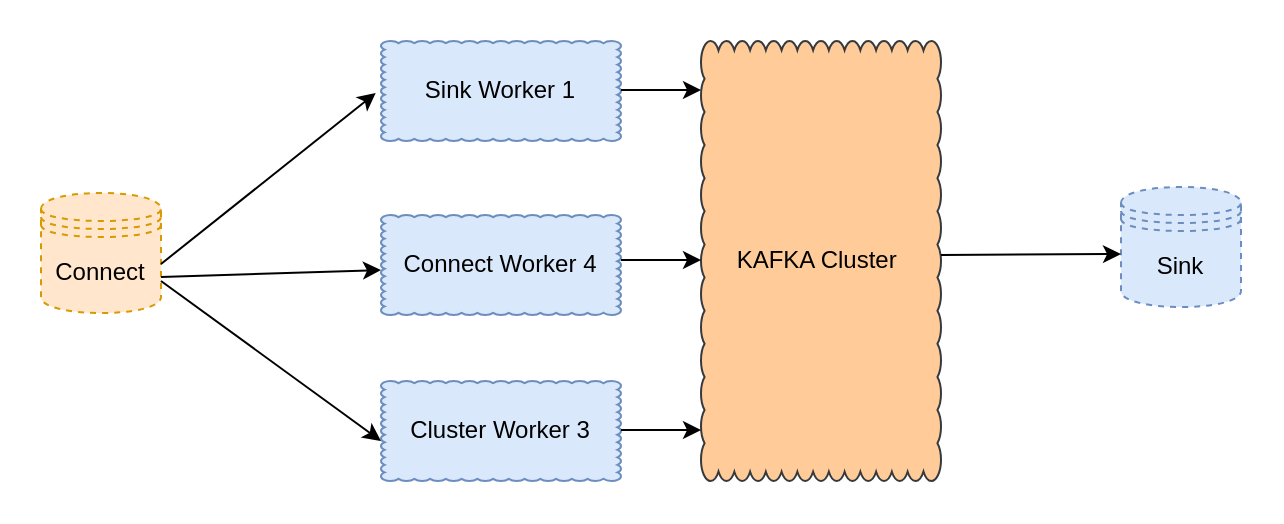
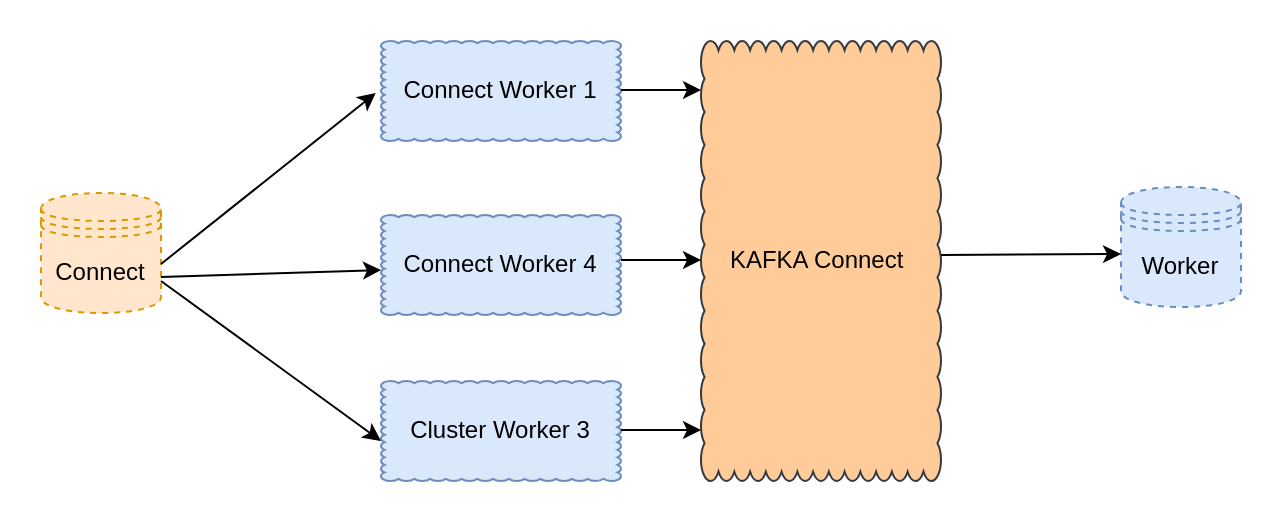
- <mxCell id="2" value="Sink Worker 1" style="whiteSpace=wrap;html=1;shape=mxgraph.basic.cloud_rect;fillColor=#dae8fc;strokeColor=#6c8ebf;" vertex="1" parent="1"><mxGeometry x="190" y="20" width="120" height="50" as="geometry" /></mxCell>
+ <mxCell id="2" value="Connect Worker 1" style="whiteSpace=wrap;html=1;shape=mxgraph.basic.cloud_rect;fillColor=#dae8fc;strokeColor=#6c8ebf;" vertex="1" parent="1"><mxGeometry x="190" y="20" width="120" height="50" as="geometry" /></mxCell>
- <mxCell id="5" value="KAFKA Cluster&amp;nbsp;" style="whiteSpace=wrap;html=1;shape=mxgraph.basic.cloud_rect;fillColor=#ffcc99;strokeColor=#36393d;" vertex="1" parent="1"><mxGeometry x="350" y="20" width="120" height="220" as="geometry" /></mxCell>
+ <mxCell id="5" value="KAFKA Connect&amp;nbsp;" style="whiteSpace=wrap;html=1;shape=mxgraph.basic.cloud_rect;fillColor=#ffcc99;strokeColor=#36393d;" vertex="1" parent="1"><mxGeometry x="350" y="20" width="120" height="220" as="geometry" /></mxCell>
- <mxCell id="7" value="Sink" style="shape=datastore;whiteSpace=wrap;html=1;dashed=1;fillColor=#dae8fc;strokeColor=#6c8ebf;" vertex="1" parent="1"><mxGeometry x="560" y="93" width="60" height="60" as="geometry" /></mxCell>
+ <mxCell id="7" value="Worker" style="shape=datastore;whiteSpace=wrap;html=1;dashed=1;fillColor=#dae8fc;strokeColor=#6c8ebf;" vertex="1" parent="1"><mxGeometry x="560" y="93" width="60" height="60" as="geometry" /></mxCell>
